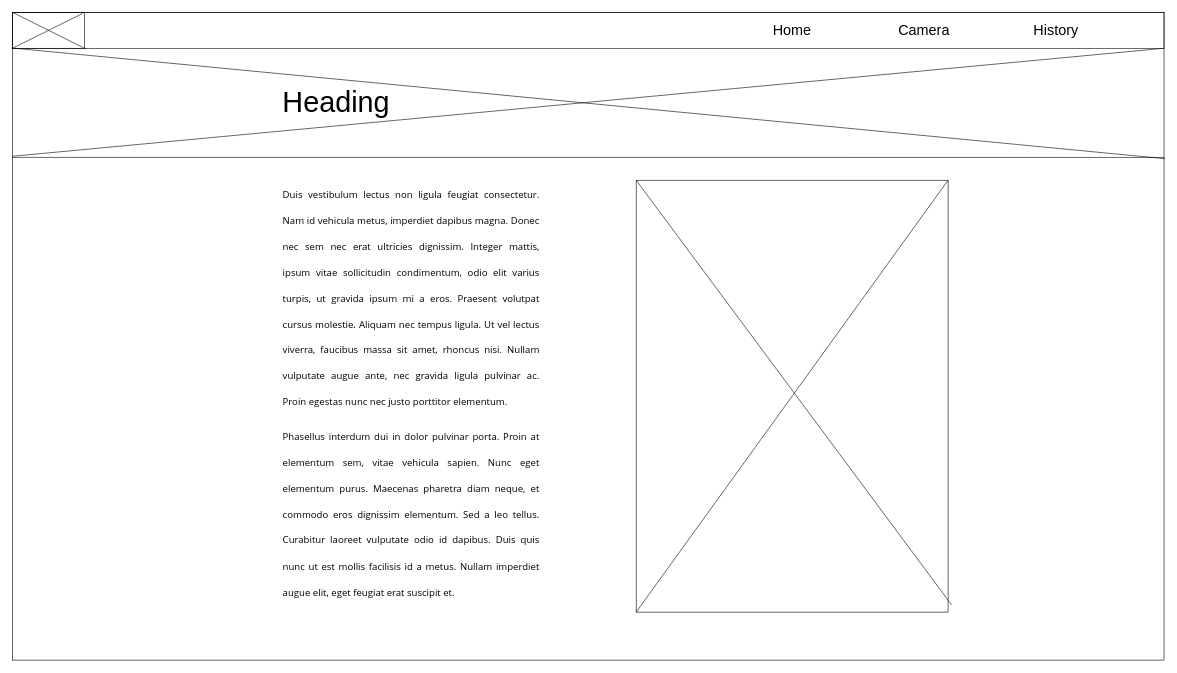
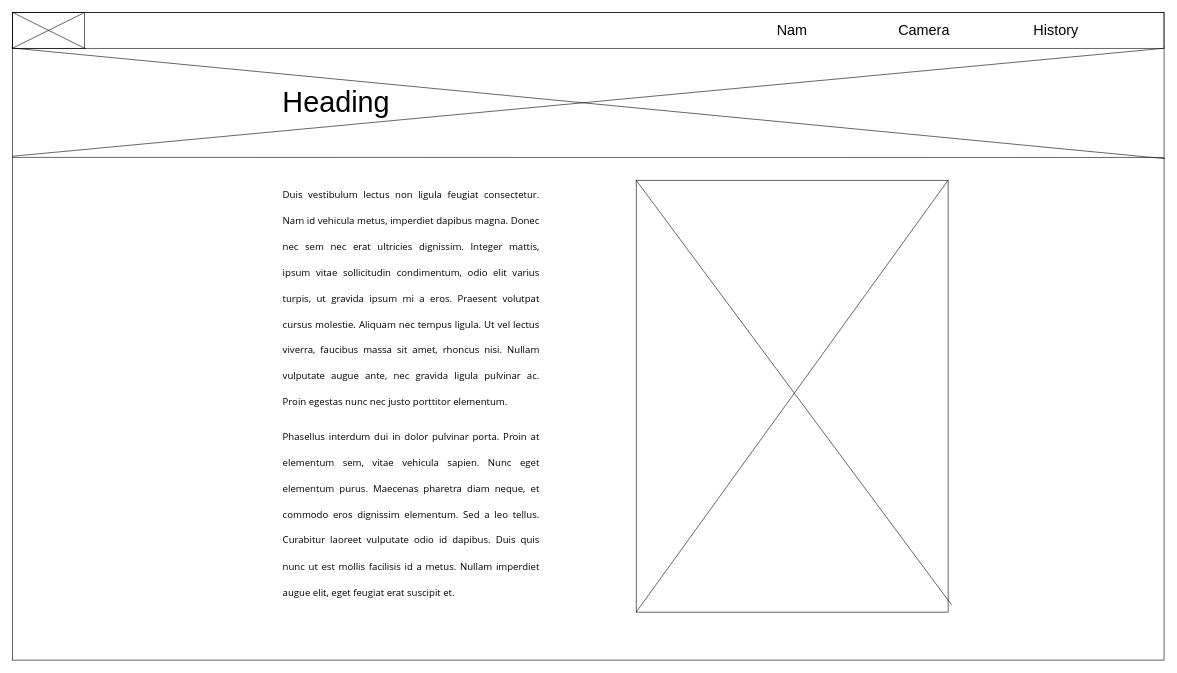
- <mxCell id="12" value="Home" style="text;html=1;strokeColor=none;fillColor=none;align=center;verticalAlign=middle;whiteSpace=wrap;rounded=0;fontSize=24;" vertex="1" parent="1"><mxGeometry x="1290" y="35" width="60" height="30" as="geometry" /></mxCell>
+ <mxCell id="12" value="Nam" style="text;html=1;strokeColor=none;fillColor=none;align=center;verticalAlign=middle;whiteSpace=wrap;rounded=0;fontSize=24;" vertex="1" parent="1"><mxGeometry x="1290" y="35" width="60" height="30" as="geometry" /></mxCell>
